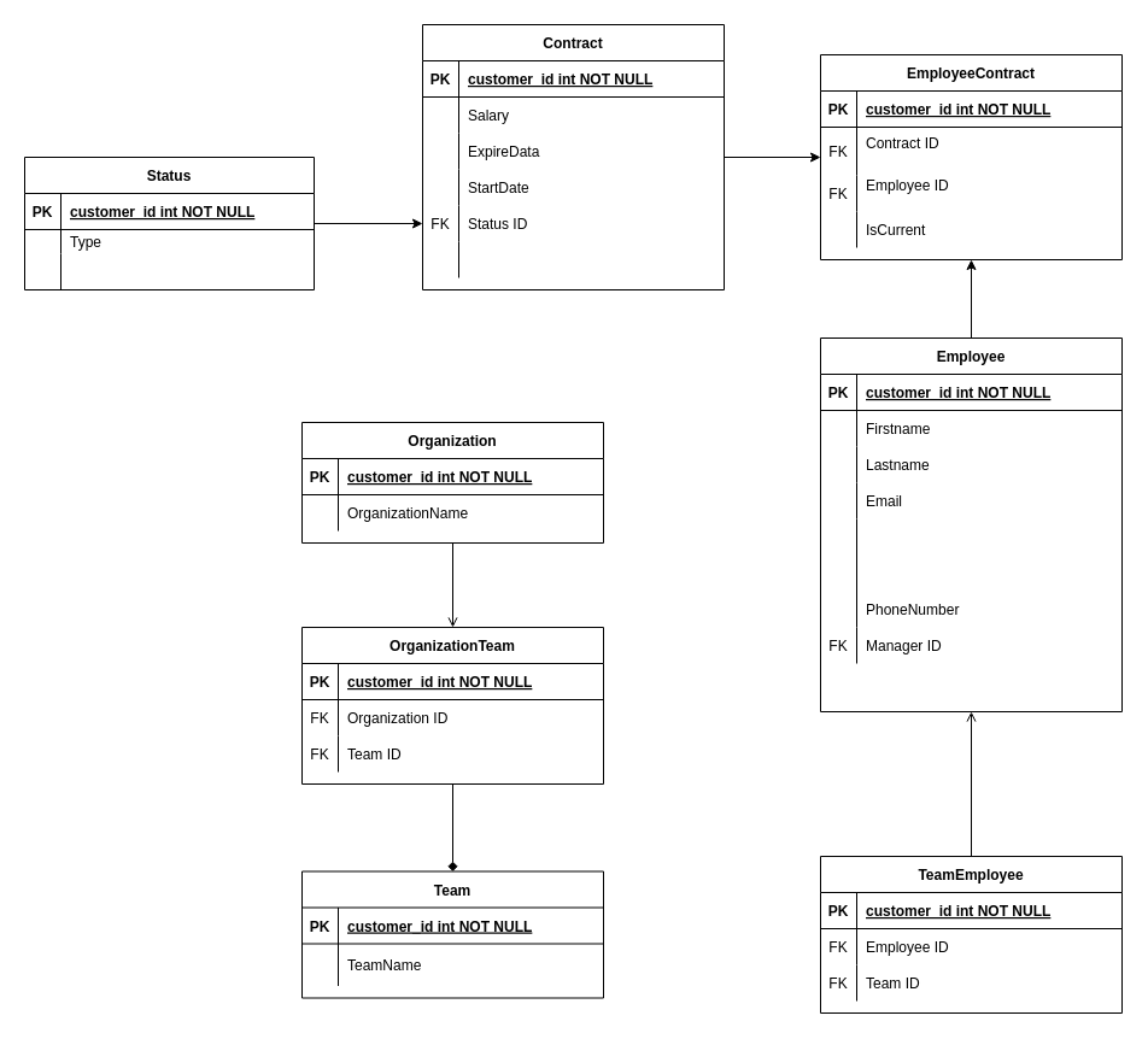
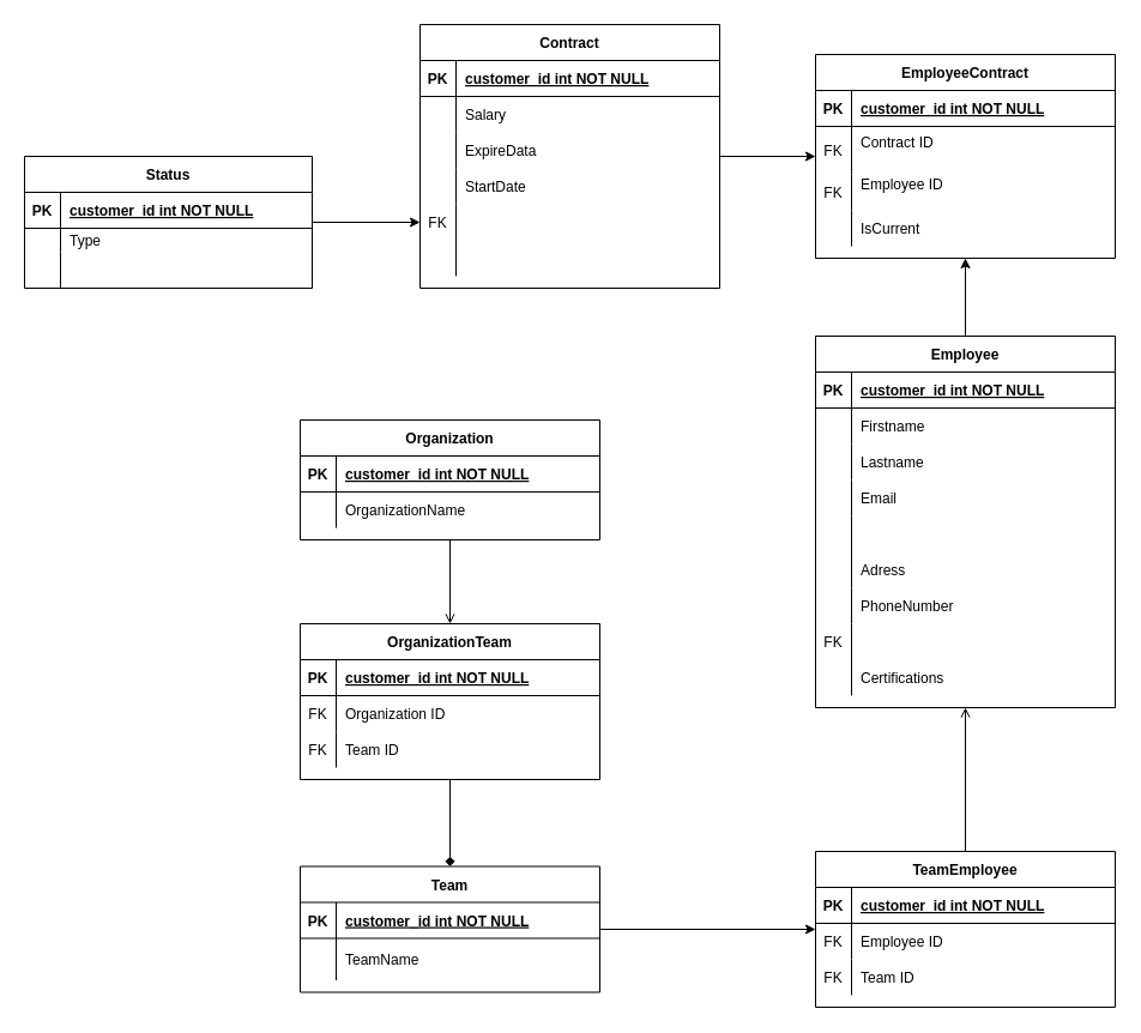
- <mxCell id="84" value="Status ID" style="shape=partialRectangle;overflow=hidden;connectable=0;fillColor=none;top=0;left=0;bottom=0;right=0;align=left;spacingLeft=6;" parent="82" vertex="1"><mxGeometry x="30" width="220" height="30" as="geometry" /></mxCell>
+ <mxCell id="28" value="Adress" style="shape=partialRectangle;overflow=hidden;connectable=0;fillColor=none;top=0;left=0;bottom=0;right=0;align=left;spacingLeft=6;" vertex="1" parent="26"><mxGeometry x="30" width="220" height="30" as="geometry" /></mxCell>
- <mxCell id="34" value="Manager ID" style="shape=partialRectangle;overflow=hidden;connectable=0;fillColor=none;top=0;left=0;bottom=0;right=0;align=left;spacingLeft=6;" vertex="1" parent="32"><mxGeometry x="30" width="220" height="30" as="geometry" /></mxCell>
+ <mxCell id="37" value="Certifications" style="shape=partialRectangle;overflow=hidden;connectable=0;fillColor=none;top=0;left=0;bottom=0;right=0;align=left;spacingLeft=6;" vertex="1" parent="35"><mxGeometry x="30" width="220" height="30" as="geometry" /></mxCell>
+ <mxCell id="2" style="edgeStyle=orthogonalEdgeStyle;rounded=0;orthogonalLoop=1;jettySize=auto;html=1;" parent="1" source="3" target="47" edge="1"><mxGeometry relative="1" as="geometry" /></mxCell>
